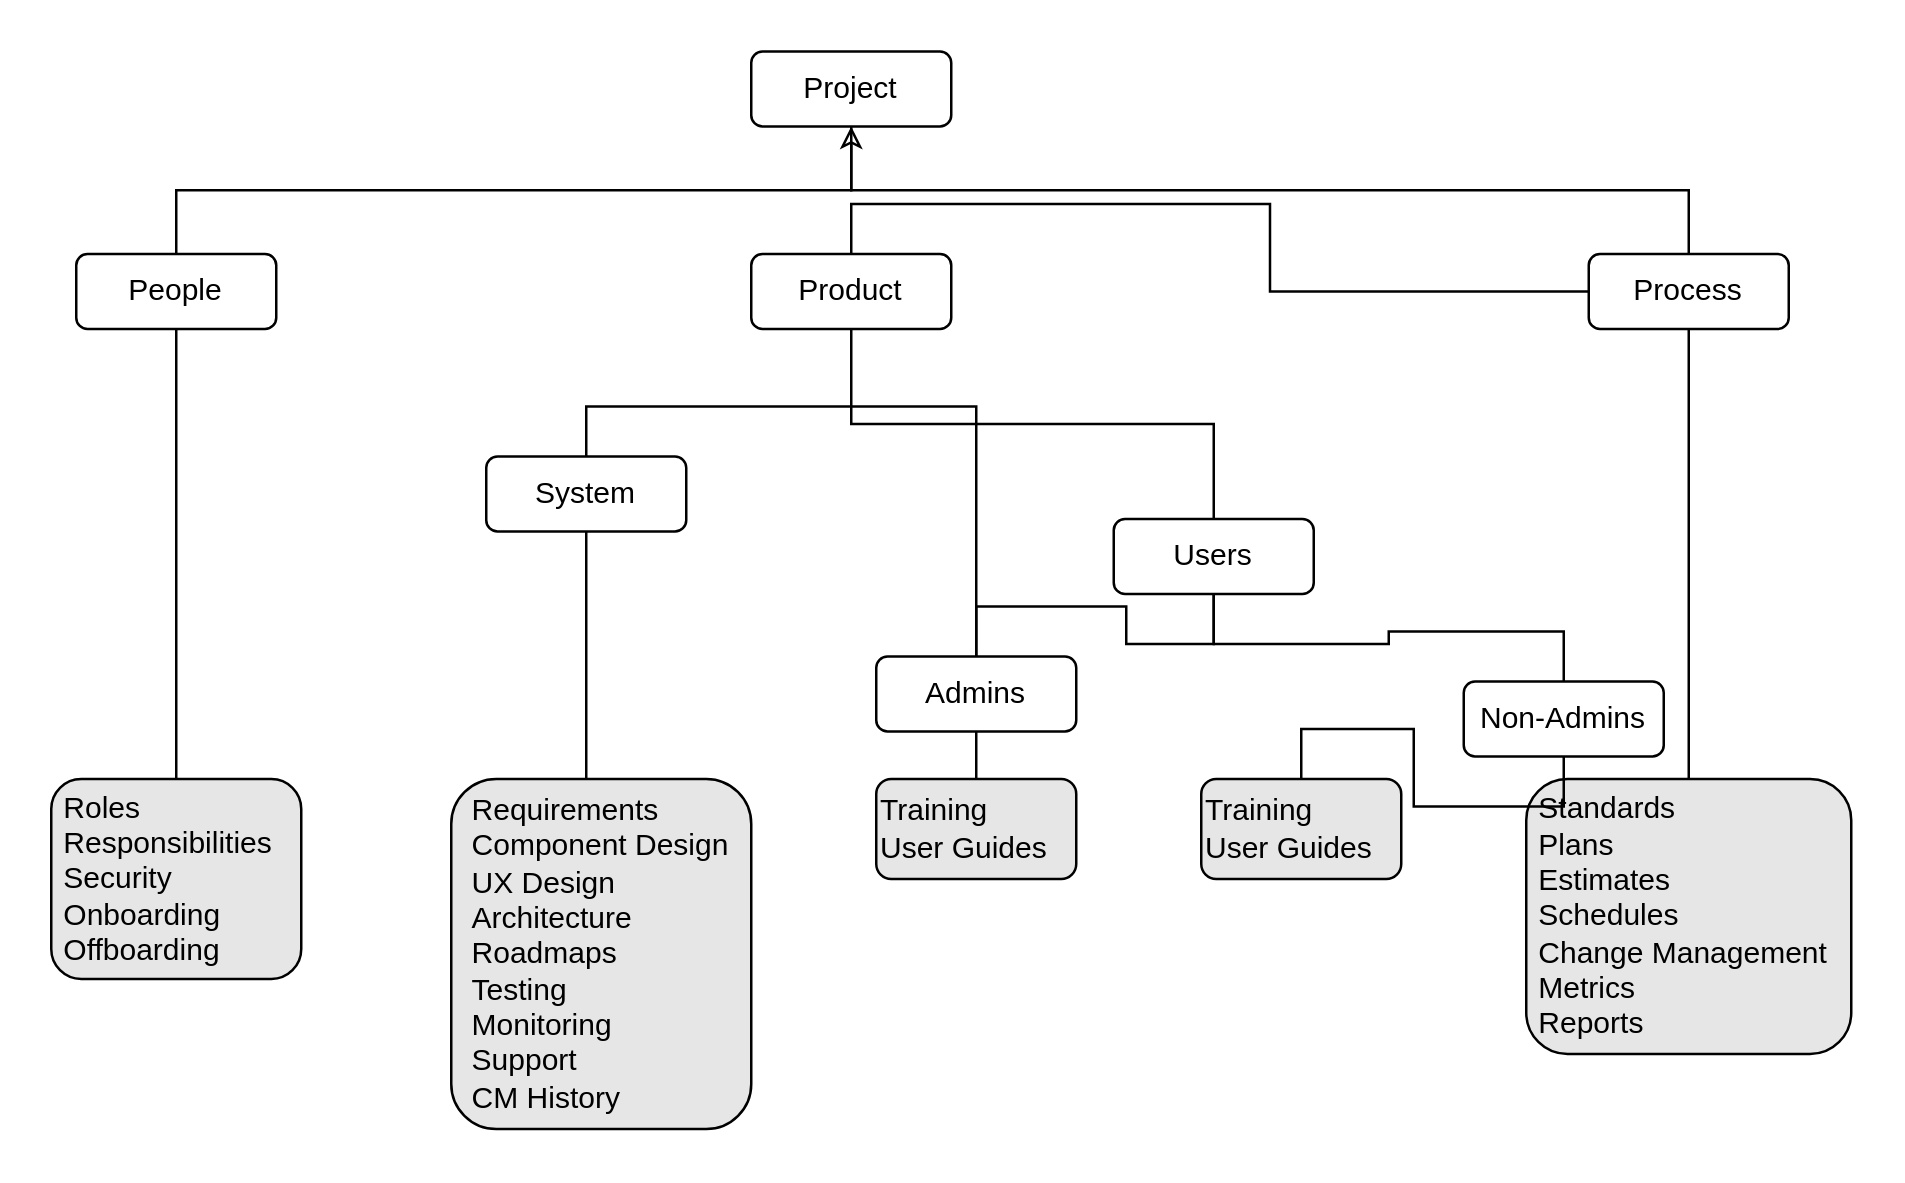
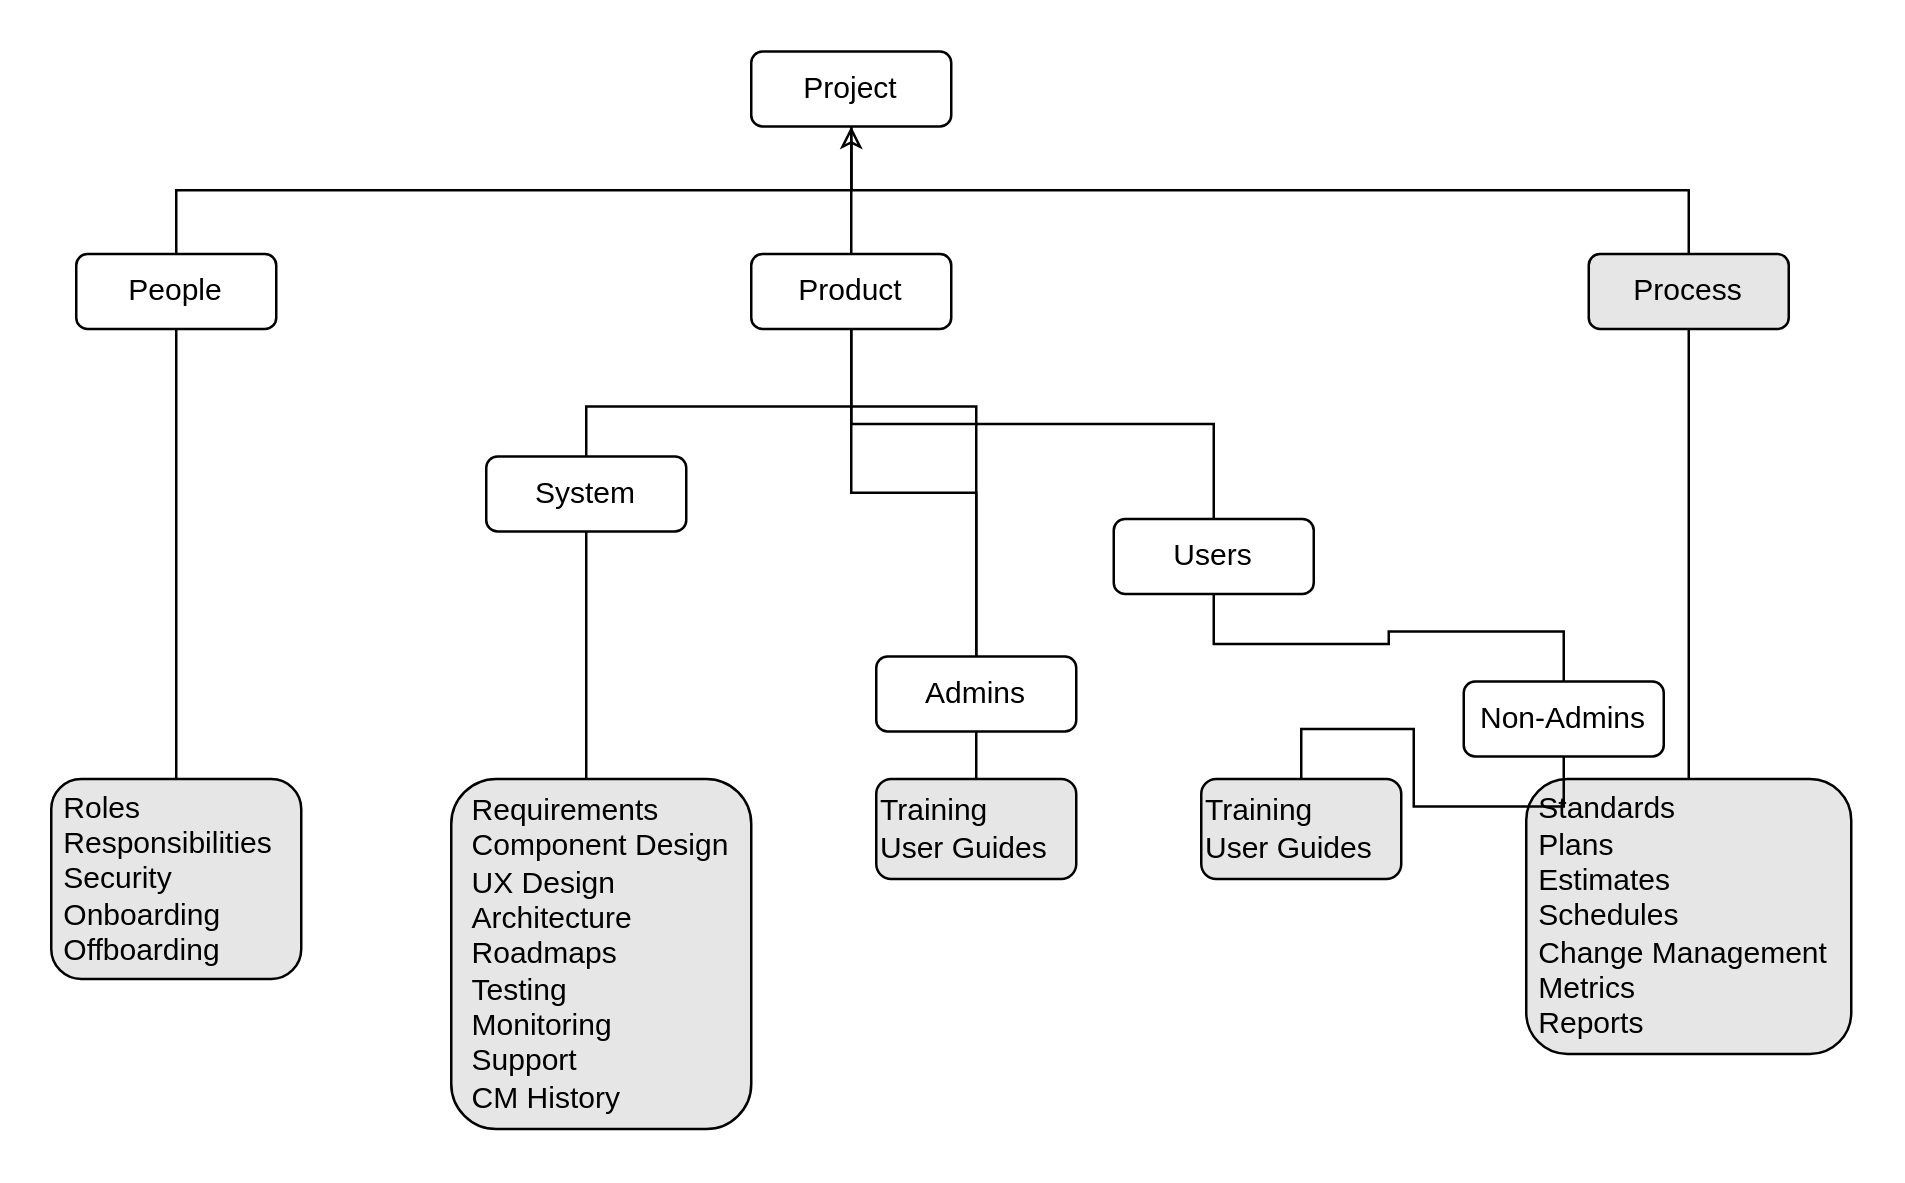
- <mxCell id="6" style="edgeStyle=orthogonalEdgeStyle;rounded=0;orthogonalLoop=1;jettySize=auto;html=1;exitX=0.5;exitY=0;exitDx=0;exitDy=0;endArrow=none;endFill=0;strokeColor=default;" edge="1" parent="1" source="7" target="10"><mxGeometry relative="1" as="geometry" /></mxCell>
+ <mxCell id="6" style="edgeStyle=orthogonalEdgeStyle;rounded=0;orthogonalLoop=1;jettySize=auto;html=1;exitX=0.5;exitY=0;exitDx=0;exitDy=0;entryX=0.5;entryY=1;entryDx=0;entryDy=0;endArrow=none;endFill=0;strokeColor=default;" edge="1" parent="1" source="7" target="2"><mxGeometry relative="1" as="geometry" /></mxCell>
- <mxCell id="10" value="Process" style="rounded=1;whiteSpace=wrap;html=1;" vertex="1" parent="1"><mxGeometry x="635" y="101" width="80" height="30" as="geometry" /></mxCell>
+ <mxCell id="10" value="Process" style="rounded=1;whiteSpace=wrap;html=1;fillColor=#e6e6e6;" vertex="1" parent="1"><mxGeometry x="635" y="101" width="80" height="30" as="geometry" /></mxCell>
- <mxCell id="20" style="edgeStyle=orthogonalEdgeStyle;rounded=0;orthogonalLoop=1;jettySize=auto;html=1;exitX=0.5;exitY=0;exitDx=0;exitDy=0;entryX=0.5;entryY=1;entryDx=0;entryDy=0;endArrow=none;endFill=0;strokeColor=default;" edge="1" parent="1" source="21" target="16"><mxGeometry relative="1" as="geometry" /></mxCell>
+ <mxCell id="20" style="edgeStyle=orthogonalEdgeStyle;rounded=0;orthogonalLoop=1;jettySize=auto;html=1;exitX=0.5;exitY=0;exitDx=0;exitDy=0;endArrow=none;endFill=0;strokeColor=default;" edge="1" parent="1" source="21" target="7"><mxGeometry relative="1" as="geometry" /></mxCell>
